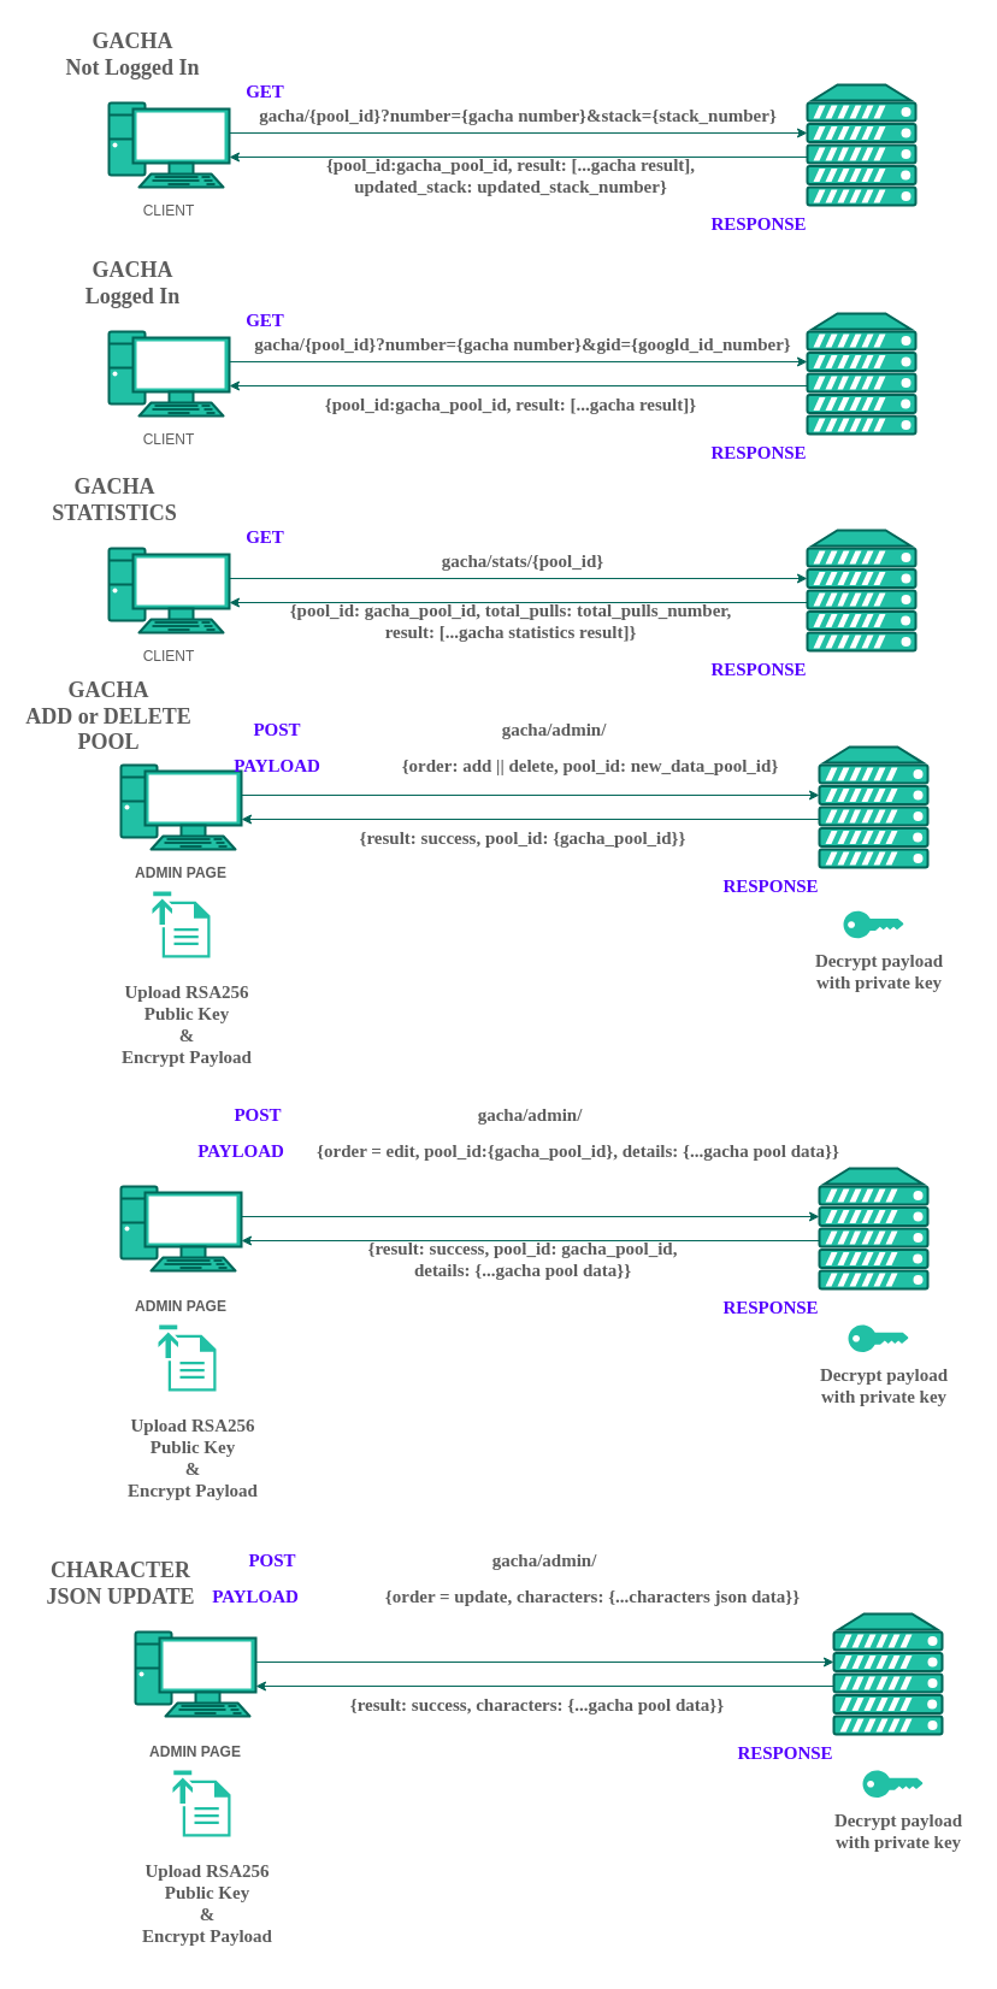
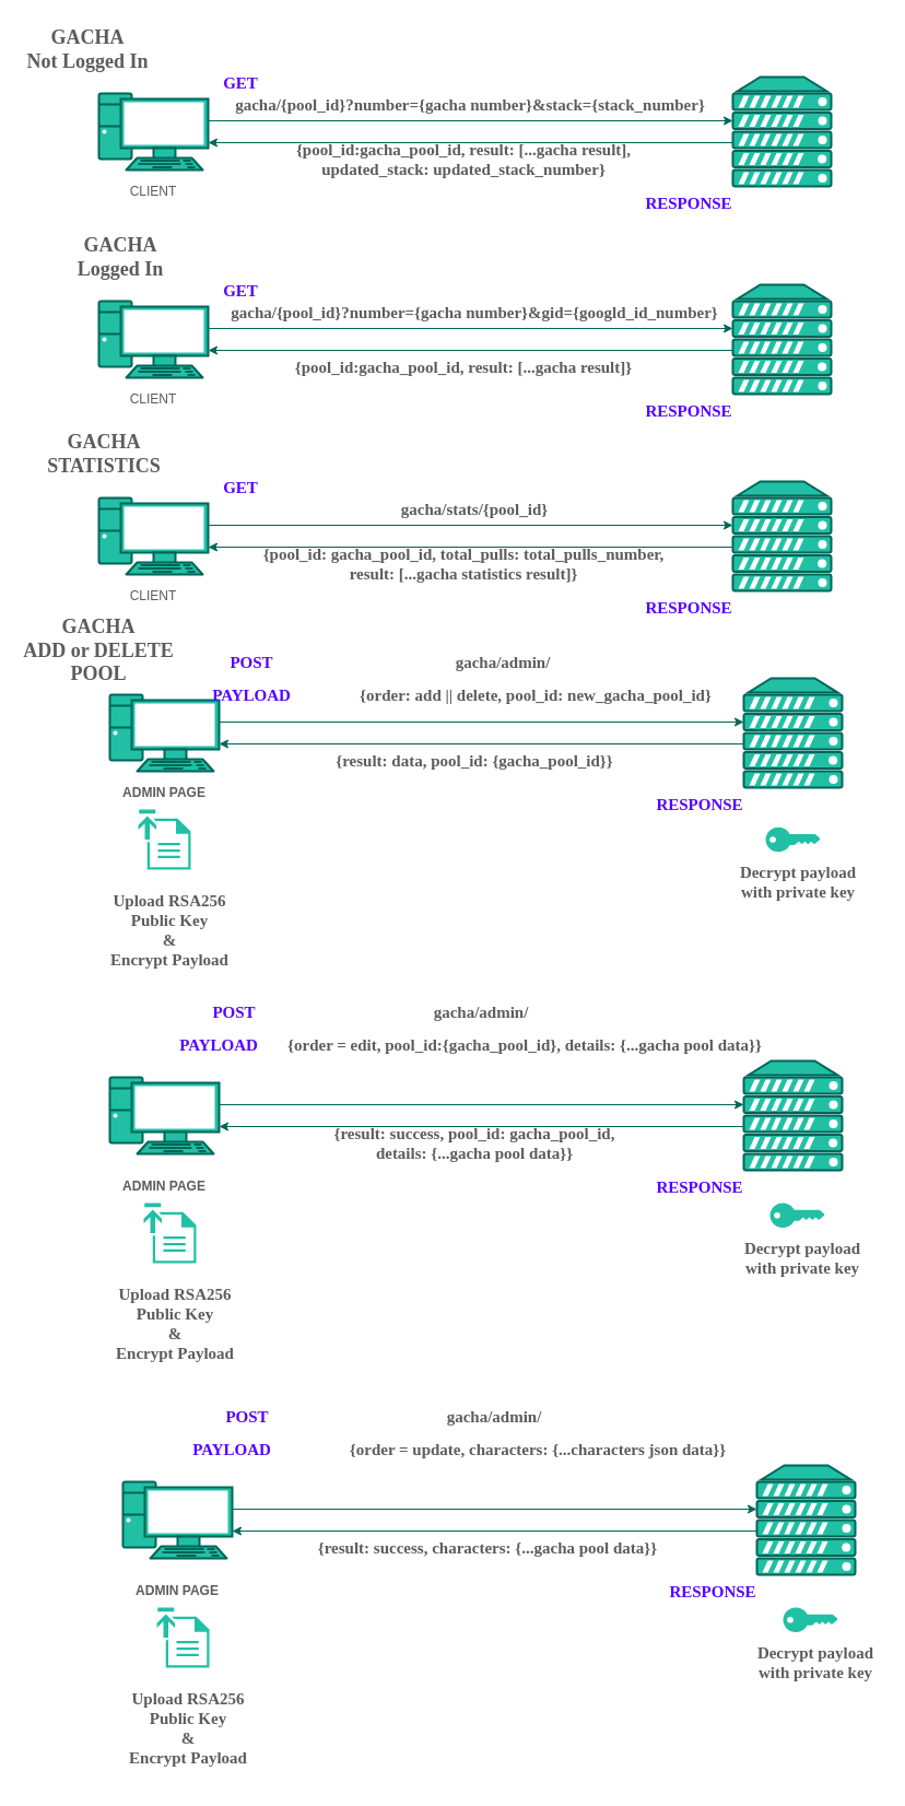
- <mxCell id="5" value="&lt;font style=&quot;font-size: 18px&quot; face=&quot;Garamond&quot;&gt;&lt;b&gt;GACHA&lt;br&gt;Not Logged In&lt;/b&gt;&lt;/font&gt;" style="text;html=1;strokeColor=none;fillColor=none;align=center;verticalAlign=middle;whiteSpace=wrap;rounded=0;fontColor=#5C5C5C;" vertex="1" parent="1"><mxGeometry x="40" y="20" width="140" height="50" as="geometry" /></mxCell>
+ <mxCell id="5" value="&lt;font style=&quot;font-size: 18px&quot; face=&quot;Garamond&quot;&gt;&lt;b&gt;GACHA&lt;br&gt;Not Logged In&lt;/b&gt;&lt;/font&gt;" style="text;html=1;strokeColor=none;fillColor=none;align=center;verticalAlign=middle;whiteSpace=wrap;rounded=0;fontColor=#5C5C5C;" vertex="1" parent="1"><mxGeometry x="10" y="20" width="140" height="50" as="geometry" /></mxCell>
- <mxCell id="51" value="{order: add || delete, pool_id: new_data_pool_id}" style="text;html=1;strokeColor=none;fillColor=none;align=center;verticalAlign=middle;whiteSpace=wrap;rounded=0;fontFamily=Garamond;fontSize=15;fontStyle=1;fontColor=#5C5C5C;" vertex="1" parent="1"><mxGeometry x="240" y="620" width="500" height="30" as="geometry" /></mxCell>
+ <mxCell id="51" value="{order: add || delete, pool_id: new_gacha_pool_id}" style="text;html=1;strokeColor=none;fillColor=none;align=center;verticalAlign=middle;whiteSpace=wrap;rounded=0;fontFamily=Garamond;fontSize=15;fontStyle=1;fontColor=#5C5C5C;" vertex="1" parent="1"><mxGeometry x="240" y="620" width="500" height="30" as="geometry" /></mxCell>
- <mxCell id="38" value="{result: success, pool_id: {gacha_pool_id}}" style="text;html=1;strokeColor=none;fillColor=none;align=center;verticalAlign=middle;whiteSpace=wrap;rounded=0;fontFamily=Garamond;fontSize=15;fontStyle=1;fontColor=#5C5C5C;" vertex="1" parent="1"><mxGeometry x="194" y="680" width="480" height="30" as="geometry" /></mxCell>
+ <mxCell id="38" value="{result: data, pool_id: {gacha_pool_id}}" style="text;html=1;strokeColor=none;fillColor=none;align=center;verticalAlign=middle;whiteSpace=wrap;rounded=0;fontFamily=Garamond;fontSize=15;fontStyle=1;fontColor=#5C5C5C;" vertex="1" parent="1"><mxGeometry x="194" y="680" width="480" height="30" as="geometry" /></mxCell>
- <mxCell id="65" value="&lt;font style=&quot;font-size: 18px&quot; face=&quot;Garamond&quot;&gt;&lt;b&gt;CHARACTER&lt;br&gt;JSON UPDATE&lt;br&gt;&lt;/b&gt;&lt;/font&gt;" style="text;html=1;strokeColor=none;fillColor=none;align=center;verticalAlign=middle;whiteSpace=wrap;rounded=0;fontColor=#5C5C5C;" vertex="1" parent="1"><mxGeometry x="30" y="1290" width="140" height="50" as="geometry" /></mxCell>
